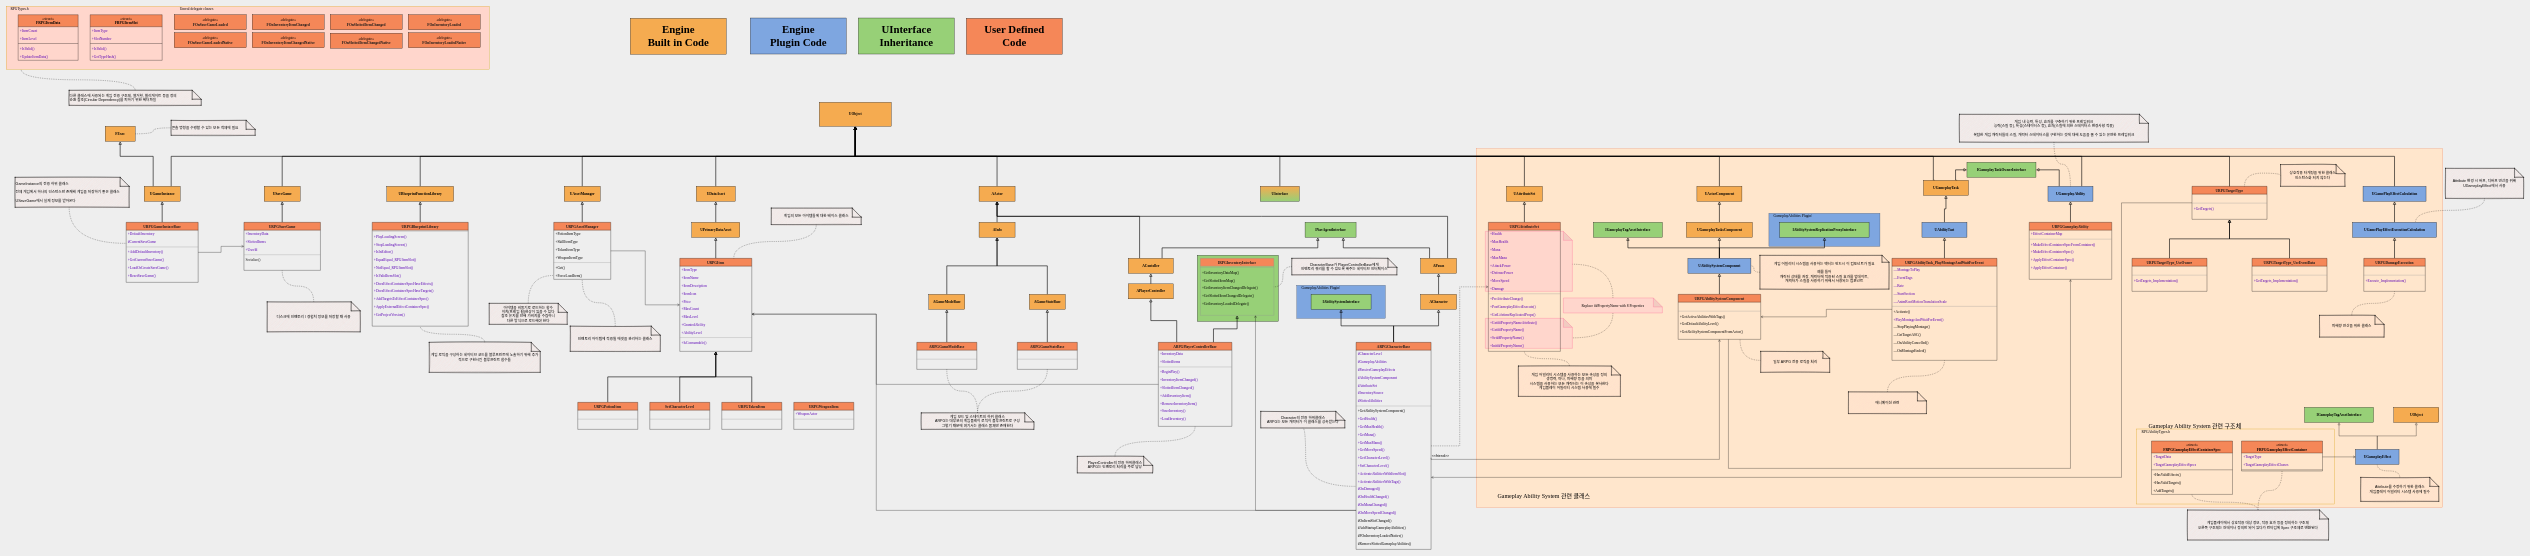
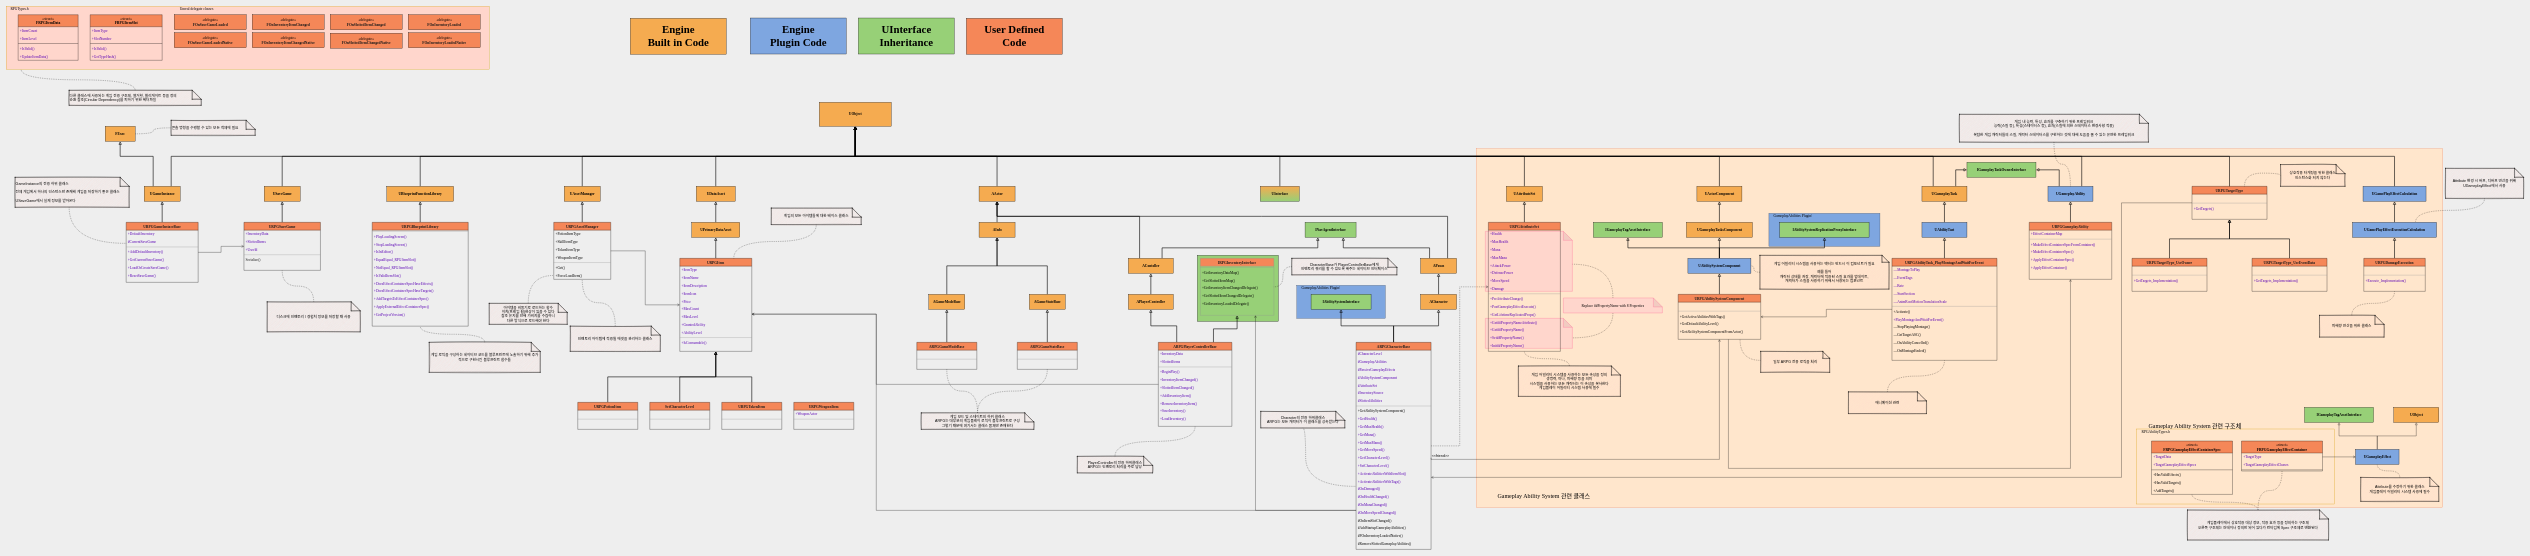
- <mxCell id="266" value="UGameplayTask" style="html=1;fontFamily=Verdana;fillColor=#F5AB50;fontStyle=1" parent="1" vertex="1"><mxGeometry x="6410" y="600" width="150" height="50" as="geometry" /></mxCell>
+ <mxCell id="266" value="UGameplayTask" style="html=1;fontFamily=Verdana;fillColor=#F5AB50;fontStyle=1" parent="1" vertex="1"><mxGeometry x="6405" y="620" width="150" height="50" as="geometry" /></mxCell>
- <mxCell id="199" value="APlayerController" style="html=1;fontFamily=Verdana;fillColor=#F5AB50;fontStyle=1" parent="1" vertex="1"><mxGeometry x="3760" y="945" width="150" height="50" as="geometry" /></mxCell>
+ <mxCell id="199" value="APlayerController" style="html=1;fontFamily=Verdana;fillColor=#F5AB50;fontStyle=1" parent="1" vertex="1"><mxGeometry x="3760" y="980" width="150" height="50" as="geometry" /></mxCell>
